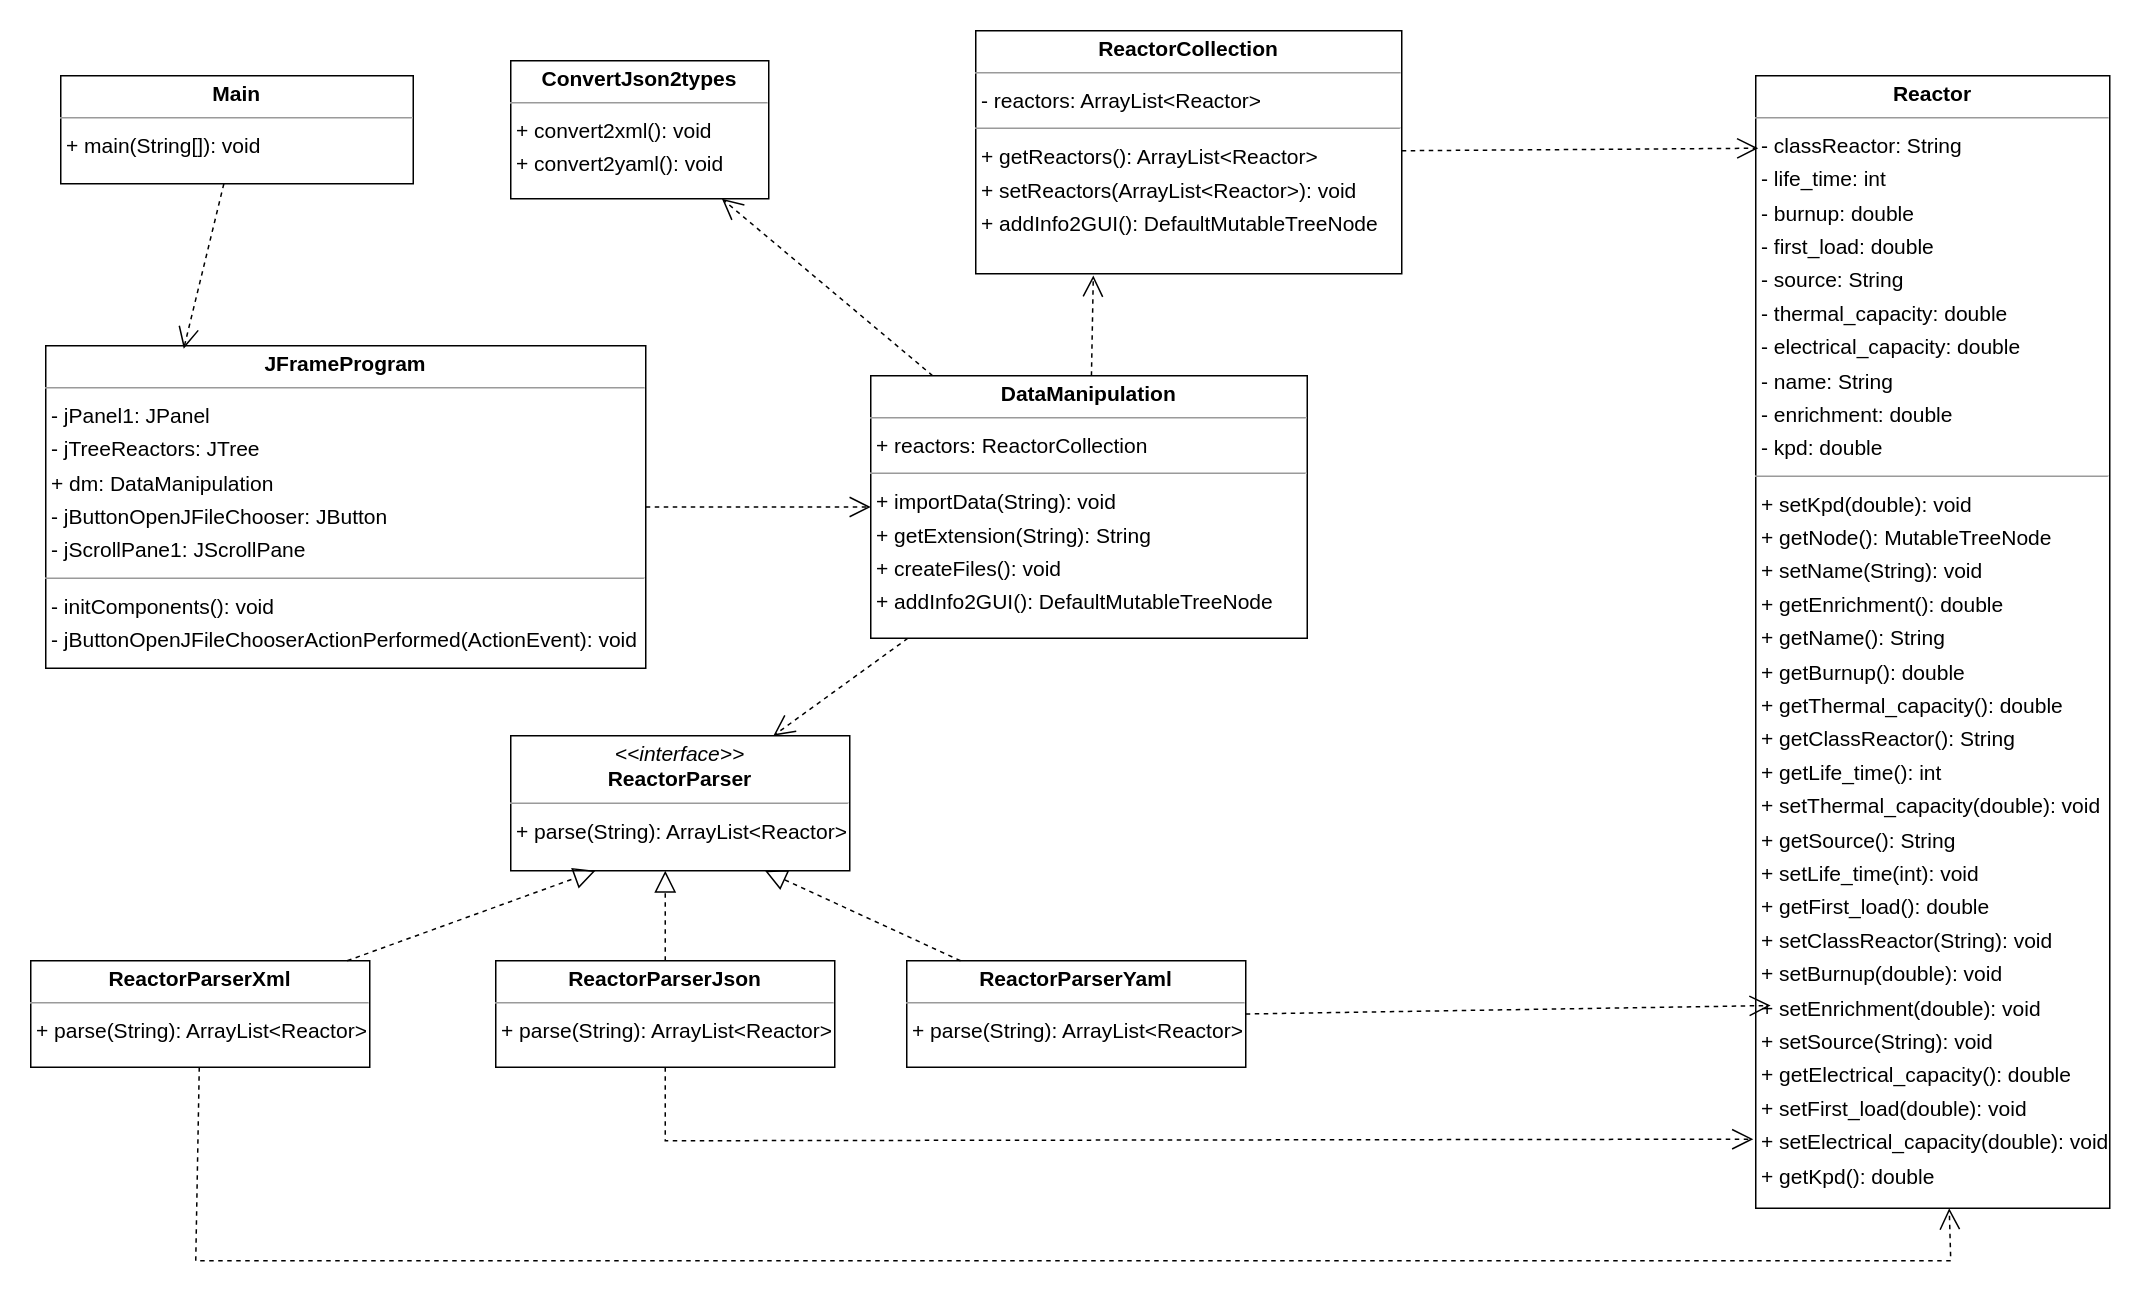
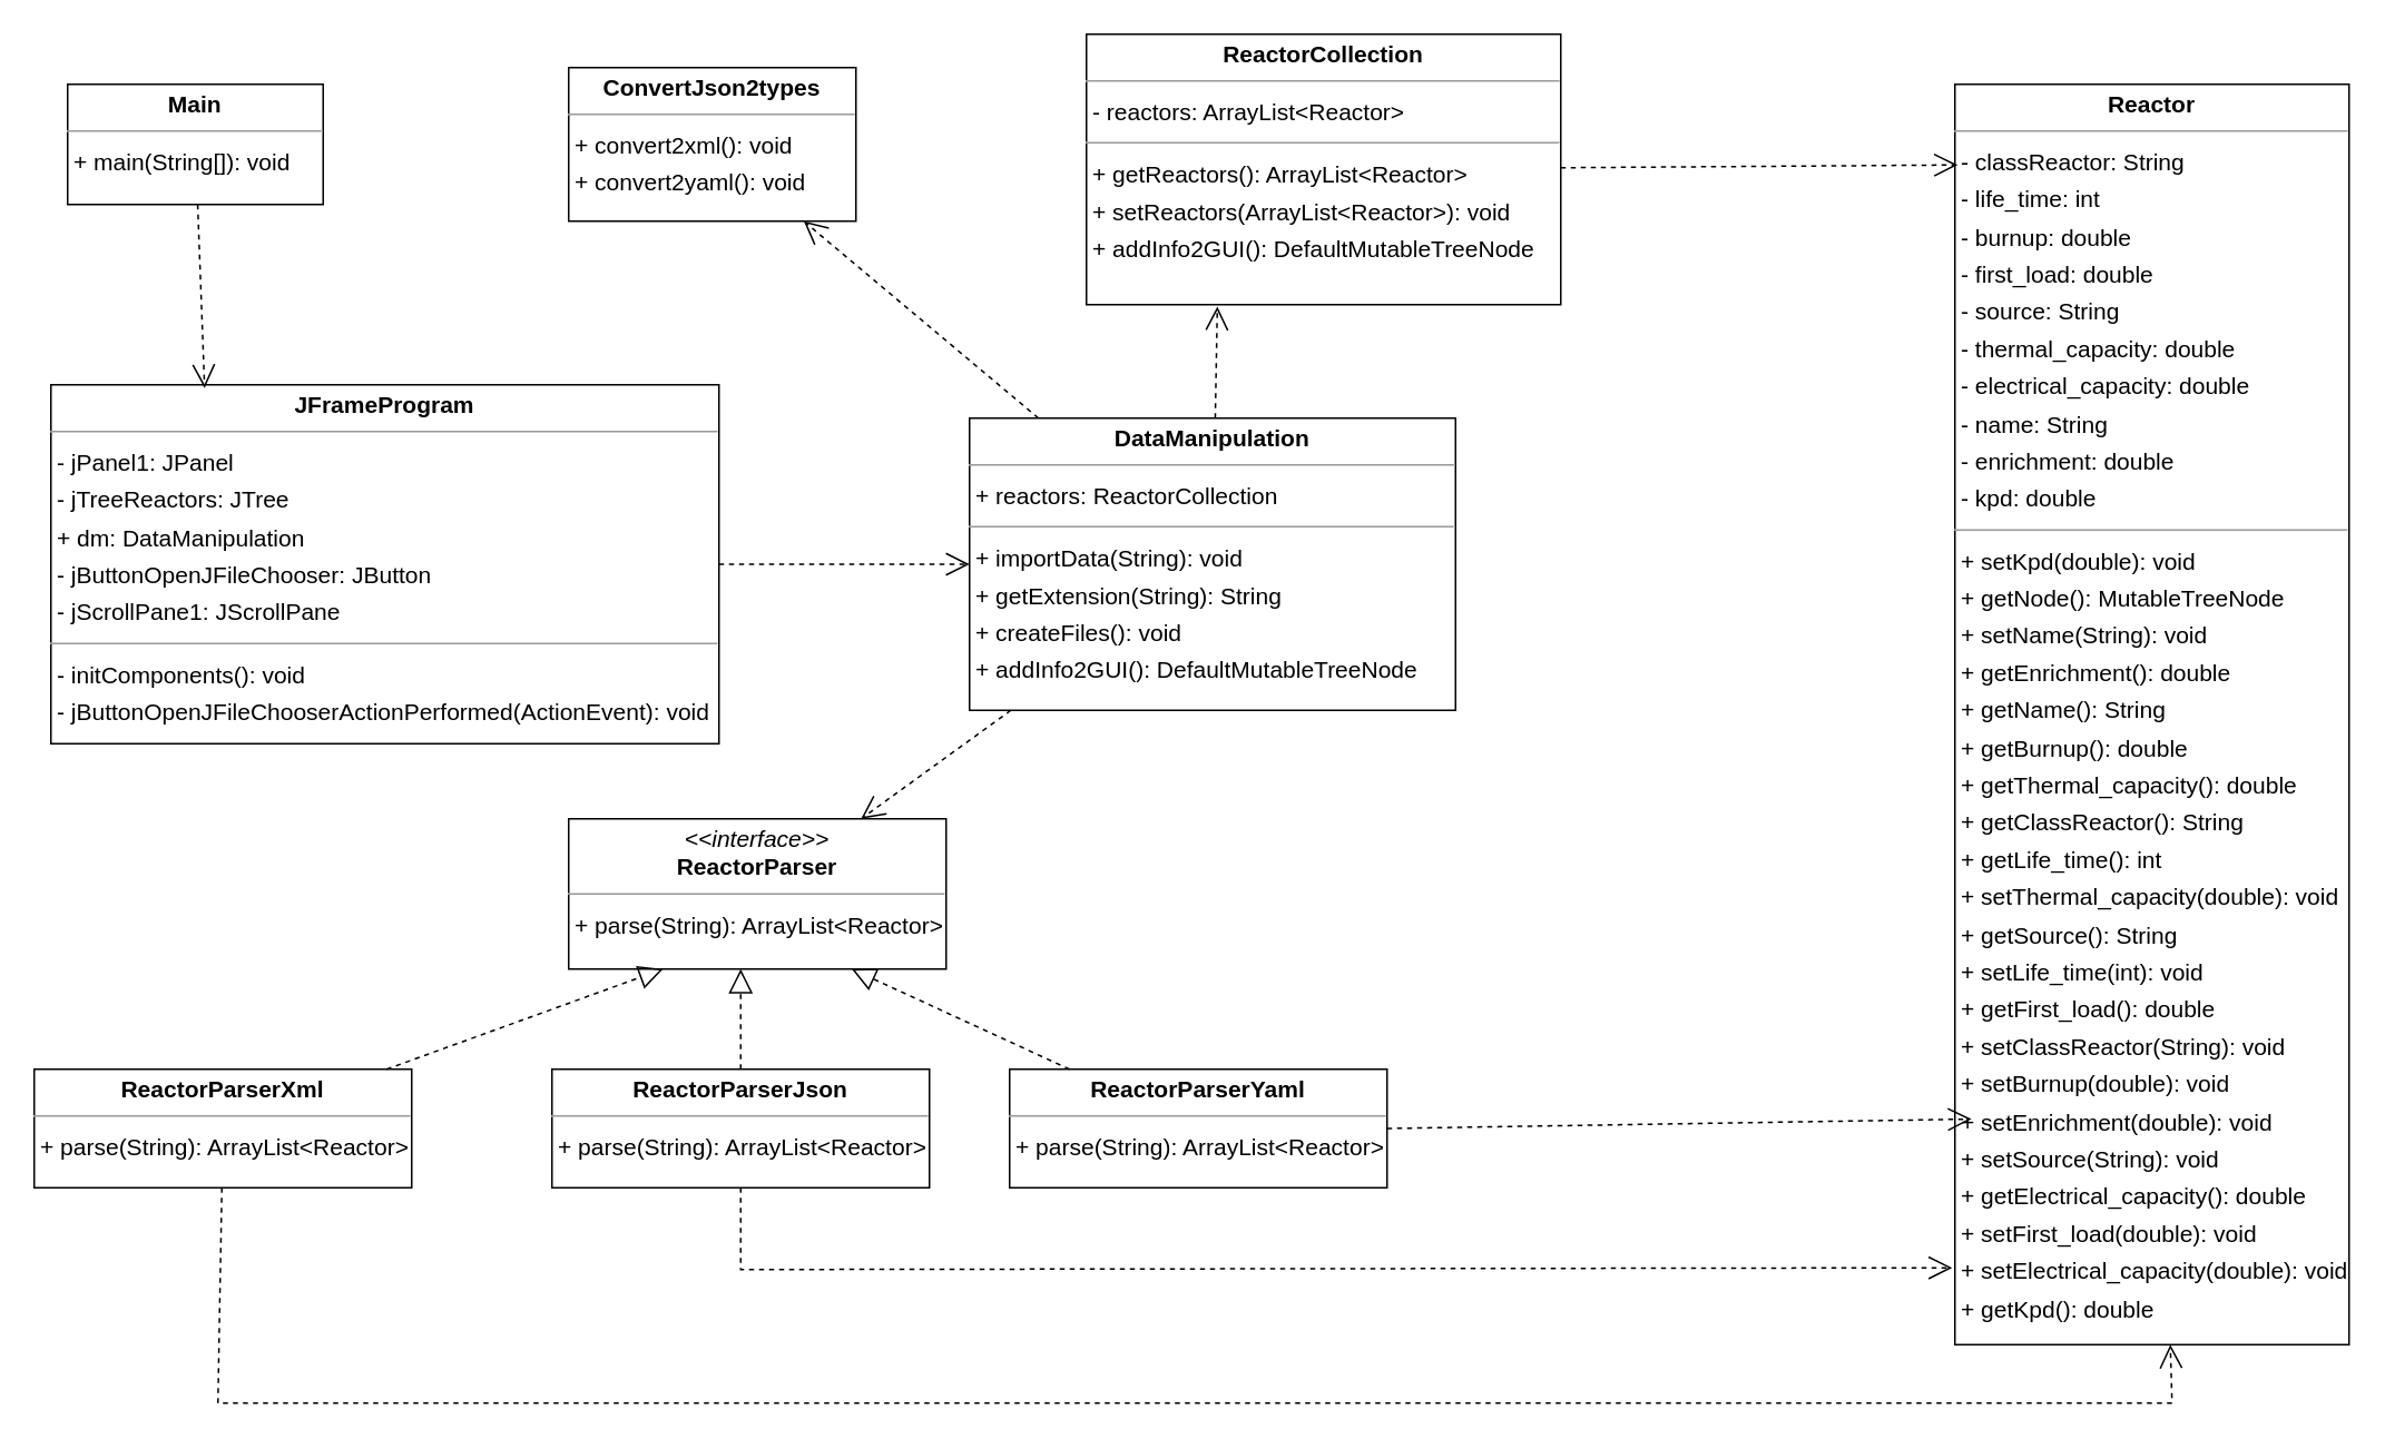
- <mxCell id="10" value="&lt;p style=&quot;margin:0px;margin-top:4px;text-align:center;&quot;&gt;&lt;b&gt;Main&lt;/b&gt;&lt;/p&gt;&lt;hr size=&quot;1&quot;/&gt;&lt;p style=&quot;margin:0 0 0 4px;line-height:1.6;&quot;&gt;+ main(String[]): void&lt;/p&gt;" style="verticalAlign=top;align=left;overflow=fill;fontSize=14;fontFamily=Helvetica;html=1;rounded=0;shadow=0;comic=0;labelBackgroundColor=none;strokeWidth=1;" parent="1" vertex="1"><mxGeometry x="40" y="50" width="235" height="72" as="geometry" /></mxCell>
+ <mxCell id="10" value="&lt;p style=&quot;margin:0px;margin-top:4px;text-align:center;&quot;&gt;&lt;b&gt;Main&lt;/b&gt;&lt;/p&gt;&lt;hr size=&quot;1&quot;/&gt;&lt;p style=&quot;margin:0 0 0 4px;line-height:1.6;&quot;&gt;+ main(String[]): void&lt;/p&gt;" style="verticalAlign=top;align=left;overflow=fill;fontSize=14;fontFamily=Helvetica;html=1;rounded=0;shadow=0;comic=0;labelBackgroundColor=none;strokeWidth=1;" parent="1" vertex="1"><mxGeometry x="40" y="50" width="153" height="72" as="geometry" /></mxCell>
